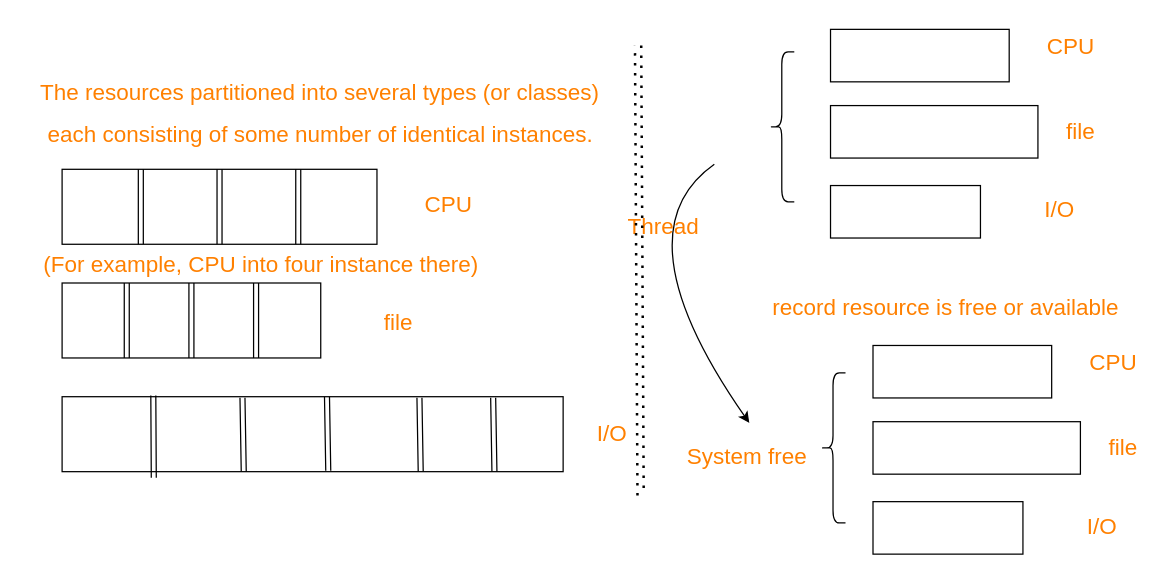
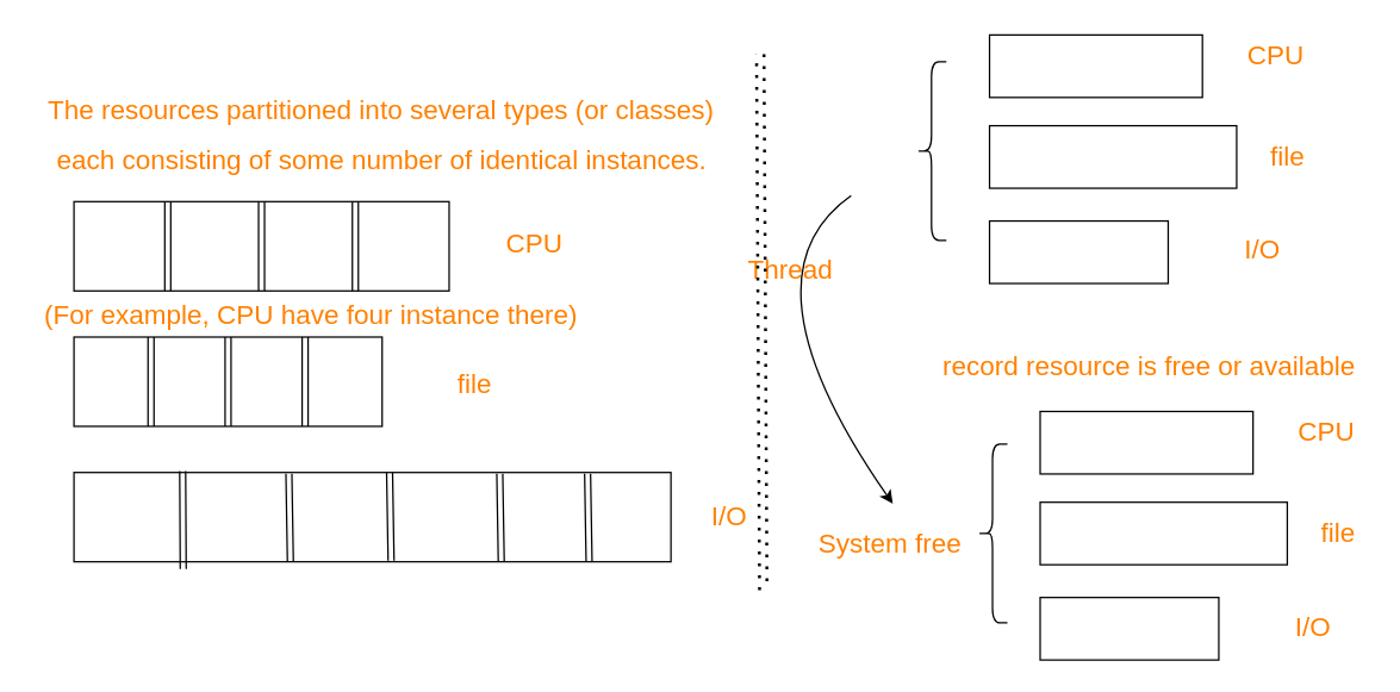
- <mxCell id="21" value="(For example, CPU into four instance there)" style="text;html=1;align=center;verticalAlign=middle;resizable=0;points=[];autosize=1;strokeColor=none;fillColor=none;fontSize=18;fontColor=#FF8000;" vertex="1" parent="1"><mxGeometry x="20" y="195" width="376" height="34" as="geometry" /></mxCell>
+ <mxCell id="21" value="(For example, CPU have four instance there)" style="text;html=1;align=center;verticalAlign=middle;resizable=0;points=[];autosize=1;strokeColor=none;fillColor=none;fontSize=18;fontColor=#FF8000;" vertex="1" parent="1"><mxGeometry x="20" y="195" width="376" height="34" as="geometry" /></mxCell>
- <mxCell id="40" value="record resource is free or available" style="text;html=1;align=center;verticalAlign=middle;resizable=0;points=[];autosize=1;strokeColor=none;fillColor=none;fontSize=18;fontColor=#FF8000;" vertex="1" parent="1"><mxGeometry x="608" y="229" width="295" height="34" as="geometry" /></mxCell>
+ <mxCell id="40" value="record resource is free or available" style="text;html=1;align=center;verticalAlign=middle;resizable=0;points=[];autosize=1;strokeColor=none;fillColor=none;fontSize=18;fontColor=#FF8000;" vertex="1" parent="1"><mxGeometry x="623" y="229" width="295" height="34" as="geometry" /></mxCell>
